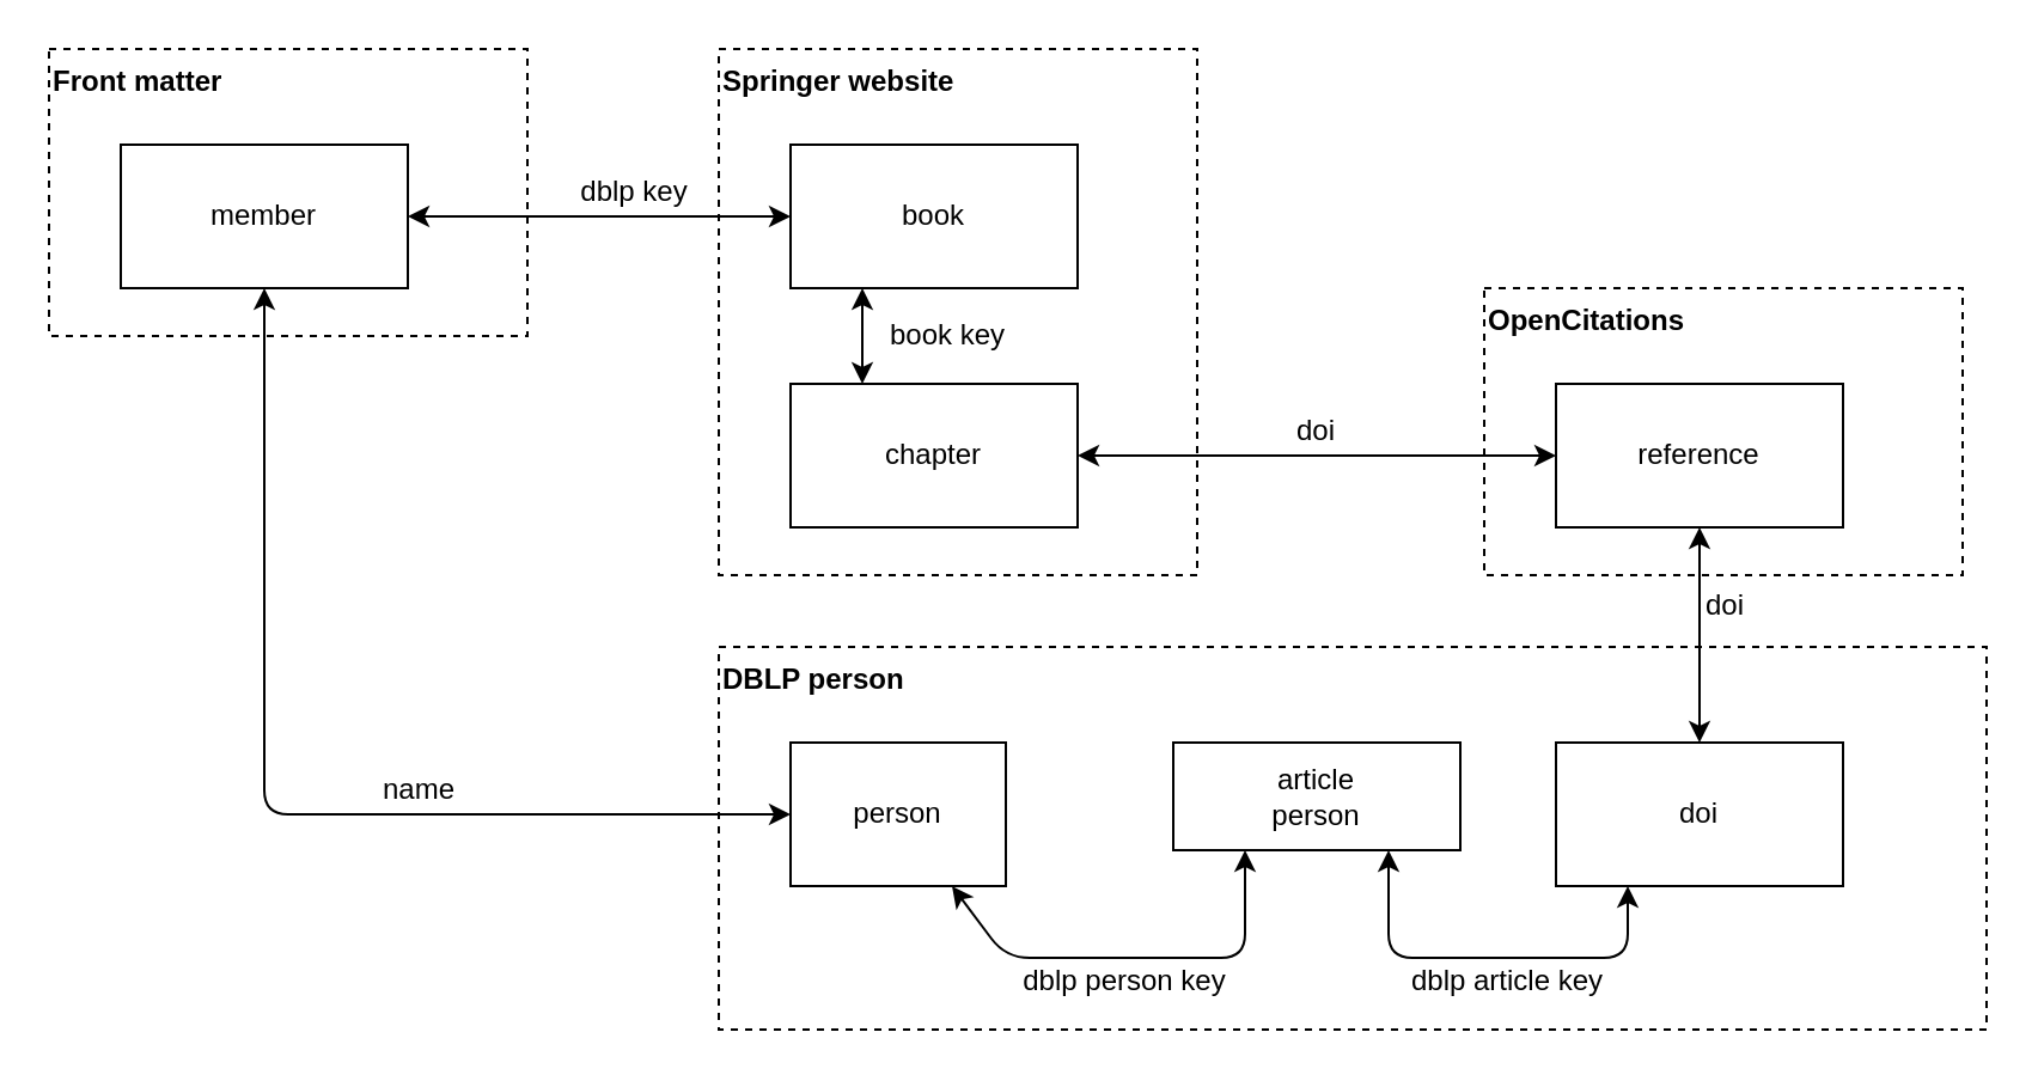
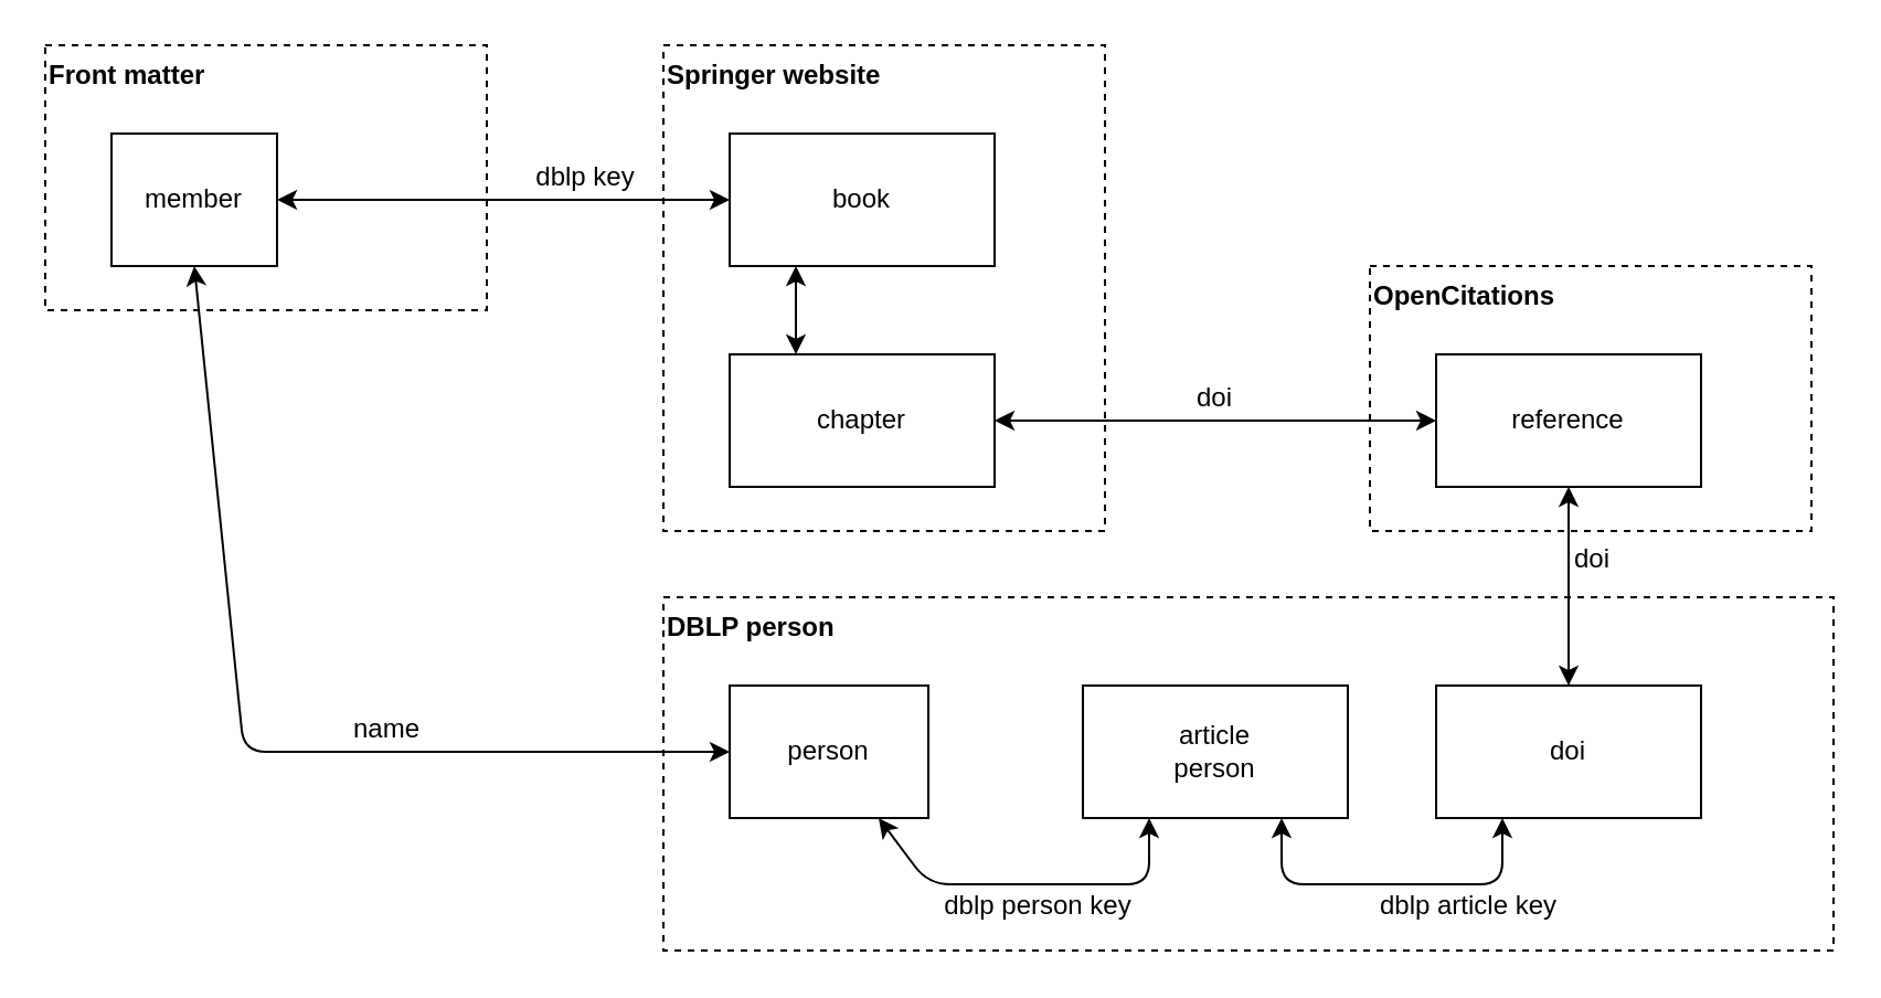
- <mxCell id="10" value="member" style="rounded=0;whiteSpace=wrap;html=1;" vertex="1" parent="8"><mxGeometry x="30" y="40" width="120" height="60" as="geometry" /></mxCell>
+ <mxCell id="10" value="member" style="rounded=0;whiteSpace=wrap;html=1;" vertex="1" parent="8"><mxGeometry x="30" y="40" width="75" height="60" as="geometry" /></mxCell>
- <mxCell id="7" value="book key" style="text;html=1;strokeColor=none;fillColor=none;align=left;verticalAlign=middle;whiteSpace=wrap;rounded=0;dashed=1;" vertex="1" parent="2"><mxGeometry x="70" y="110" width="110" height="20" as="geometry" /></mxCell>
- <mxCell id="16" value="article&lt;br&gt;person" style="rounded=0;whiteSpace=wrap;html=1;" parent="1" vertex="1"><mxGeometry x="490" y="310" width="120" height="45" as="geometry" /></mxCell>
+ <mxCell id="16" value="article&lt;br&gt;person" style="rounded=0;whiteSpace=wrap;html=1;" parent="1" vertex="1"><mxGeometry x="490" y="310" width="120" height="60" as="geometry" /></mxCell>
- <mxCell id="21" value="dblp article key" style="text;html=1;strokeColor=none;fillColor=none;align=center;verticalAlign=middle;whiteSpace=wrap;rounded=0;dashed=1;" parent="1" vertex="1"><mxGeometry x="580" y="400" width="100" height="20" as="geometry" /></mxCell>
+ <mxCell id="21" value="dblp article key" style="text;html=1;strokeColor=none;fillColor=none;align=center;verticalAlign=middle;whiteSpace=wrap;rounded=0;dashed=1;" parent="1" vertex="1"><mxGeometry x="615" y="400" width="100" height="20" as="geometry" /></mxCell>
